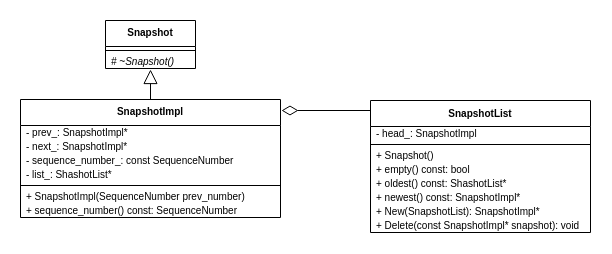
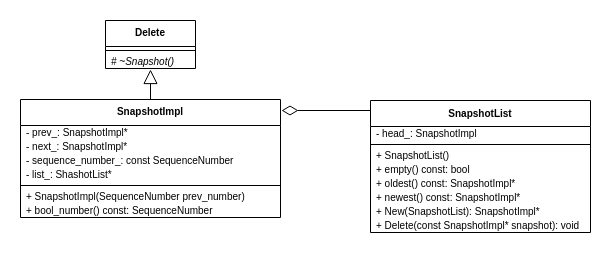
- <mxCell id="10" value="Snapshot" style="swimlane;fontStyle=1;align=center;verticalAlign=top;childLayout=stackLayout;horizontal=1;startSize=26;horizontalStack=0;resizeParent=1;resizeParentMax=0;resizeLast=0;collapsible=1;marginBottom=0;fontSize=10;" parent="1" vertex="1"><mxGeometry x="105" y="20" width="90" height="48" as="geometry" /></mxCell>
+ <mxCell id="10" value="Delete" style="swimlane;fontStyle=1;align=center;verticalAlign=top;childLayout=stackLayout;horizontal=1;startSize=26;horizontalStack=0;resizeParent=1;resizeParentMax=0;resizeLast=0;collapsible=1;marginBottom=0;fontSize=10;" parent="1" vertex="1"><mxGeometry x="105" y="20" width="90" height="48" as="geometry" /></mxCell>
- <mxCell id="16" value="+ Snapshot()" style="text;strokeColor=none;fillColor=none;align=left;verticalAlign=middle;spacingLeft=4;spacingRight=4;overflow=hidden;rotatable=0;points=[[0,0.5],[1,0.5]];portConstraint=eastwest;fontSize=10;" parent="13" vertex="1"><mxGeometry y="48" width="220" height="14" as="geometry" /></mxCell>
+ <mxCell id="16" value="+ SnapshotList()" style="text;strokeColor=none;fillColor=none;align=left;verticalAlign=middle;spacingLeft=4;spacingRight=4;overflow=hidden;rotatable=0;points=[[0,0.5],[1,0.5]];portConstraint=eastwest;fontSize=10;" parent="13" vertex="1"><mxGeometry y="48" width="220" height="14" as="geometry" /></mxCell>
- <mxCell id="18" value="+ oldest() const: ShashotList*" style="text;strokeColor=none;fillColor=none;align=left;verticalAlign=middle;spacingLeft=4;spacingRight=4;overflow=hidden;rotatable=0;points=[[0,0.5],[1,0.5]];portConstraint=eastwest;fontSize=10;" parent="13" vertex="1"><mxGeometry y="76" width="220" height="14" as="geometry" /></mxCell>
+ <mxCell id="18" value="+ oldest() const: SnapshotImpl*" style="text;strokeColor=none;fillColor=none;align=left;verticalAlign=middle;spacingLeft=4;spacingRight=4;overflow=hidden;rotatable=0;points=[[0,0.5],[1,0.5]];portConstraint=eastwest;fontSize=10;" parent="13" vertex="1"><mxGeometry y="76" width="220" height="14" as="geometry" /></mxCell>
- <mxCell id="9" value="+ sequence_number() const: SequenceNumber" style="text;strokeColor=none;fillColor=none;align=left;verticalAlign=middle;spacingLeft=4;spacingRight=4;overflow=hidden;rotatable=0;points=[[0,0.5],[1,0.5]];portConstraint=eastwest;fontSize=10;" parent="2" vertex="1"><mxGeometry y="104" width="260" height="14" as="geometry" /></mxCell>
+ <mxCell id="9" value="+ bool_number() const: SequenceNumber" style="text;strokeColor=none;fillColor=none;align=left;verticalAlign=middle;spacingLeft=4;spacingRight=4;overflow=hidden;rotatable=0;points=[[0,0.5],[1,0.5]];portConstraint=eastwest;fontSize=10;" parent="2" vertex="1"><mxGeometry y="104" width="260" height="14" as="geometry" /></mxCell>
